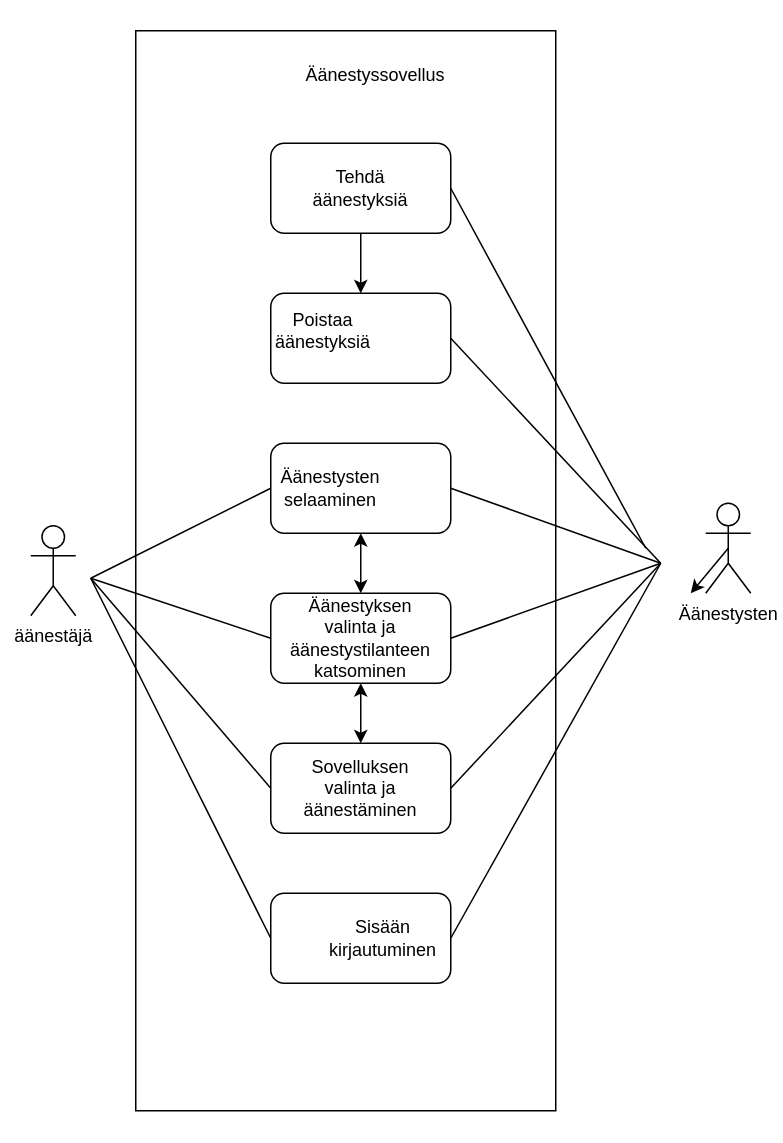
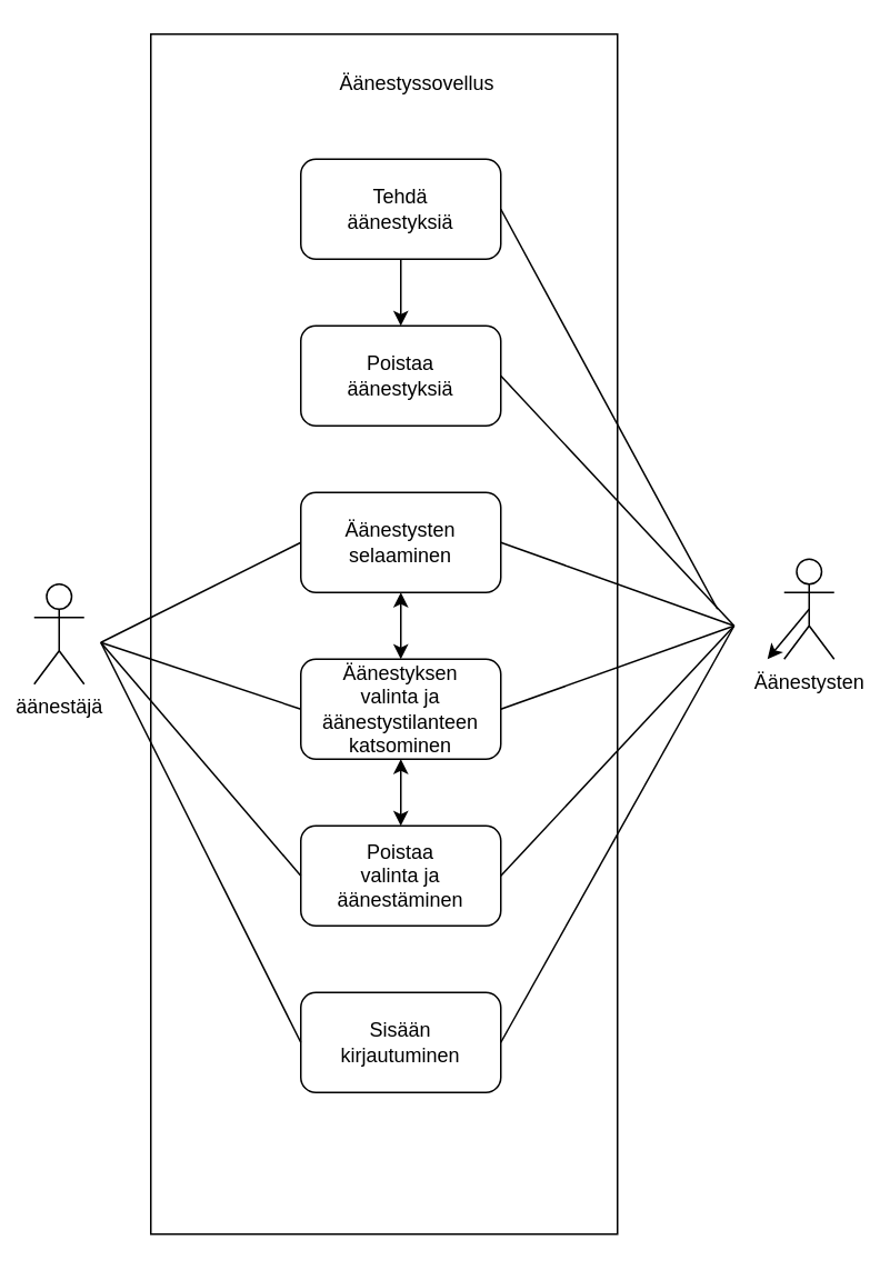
- <mxCell id="13" value="Poistaa äänestyksiä" style="text;html=1;strokeColor=none;fillColor=none;align=center;verticalAlign=middle;whiteSpace=wrap;rounded=0;" parent="1" vertex="1"><mxGeometry x="185" y="205" width="60" height="30" as="geometry" /></mxCell>
+ <mxCell id="13" value="Poistaa äänestyksiä" style="text;html=1;strokeColor=none;fillColor=none;align=center;verticalAlign=middle;whiteSpace=wrap;rounded=0;" parent="1" vertex="1"><mxGeometry x="210" y="210" width="60" height="30" as="geometry" /></mxCell>
- <mxCell id="16" value="Äänestysten selaaminen" style="text;html=1;strokeColor=none;fillColor=none;align=center;verticalAlign=middle;whiteSpace=wrap;rounded=0;" parent="1" vertex="1"><mxGeometry x="190" y="310" width="60" height="30" as="geometry" /></mxCell>
+ <mxCell id="16" value="Äänestysten selaaminen" style="text;html=1;strokeColor=none;fillColor=none;align=center;verticalAlign=middle;whiteSpace=wrap;rounded=0;" parent="1" vertex="1"><mxGeometry x="210" y="310" width="60" height="30" as="geometry" /></mxCell>
- <mxCell id="14" value="Sovelluksen valinta ja äänestäminen" style="text;html=1;strokeColor=none;fillColor=none;align=center;verticalAlign=middle;whiteSpace=wrap;rounded=0;" parent="1" vertex="1"><mxGeometry x="210" y="510" width="60" height="30" as="geometry" /></mxCell>
+ <mxCell id="14" value="Poistaa valinta ja äänestäminen" style="text;html=1;strokeColor=none;fillColor=none;align=center;verticalAlign=middle;whiteSpace=wrap;rounded=0;" parent="1" vertex="1"><mxGeometry x="210" y="510" width="60" height="30" as="geometry" /></mxCell>
- <mxCell id="18" value="Sisään kirjautuminen" style="text;html=1;strokeColor=none;fillColor=none;align=center;verticalAlign=middle;whiteSpace=wrap;rounded=0;" parent="1" vertex="1"><mxGeometry x="225" y="610" width="60" height="30" as="geometry" /></mxCell>
+ <mxCell id="18" value="Sisään kirjautuminen" style="text;html=1;strokeColor=none;fillColor=none;align=center;verticalAlign=middle;whiteSpace=wrap;rounded=0;" parent="1" vertex="1"><mxGeometry x="210" y="610" width="60" height="30" as="geometry" /></mxCell>
